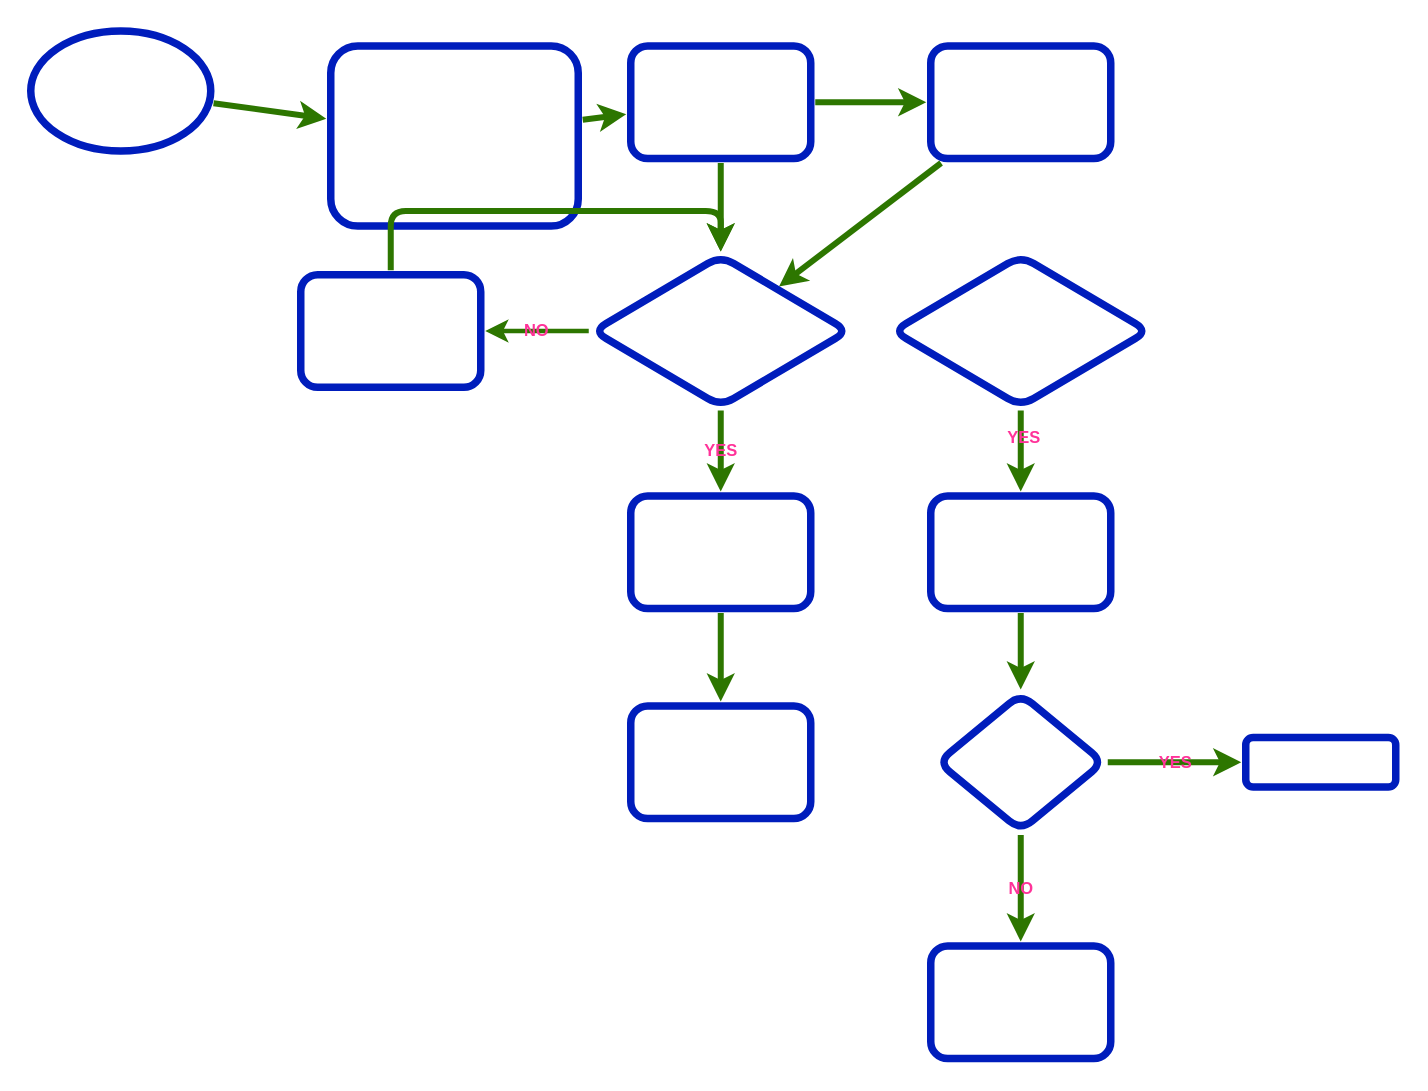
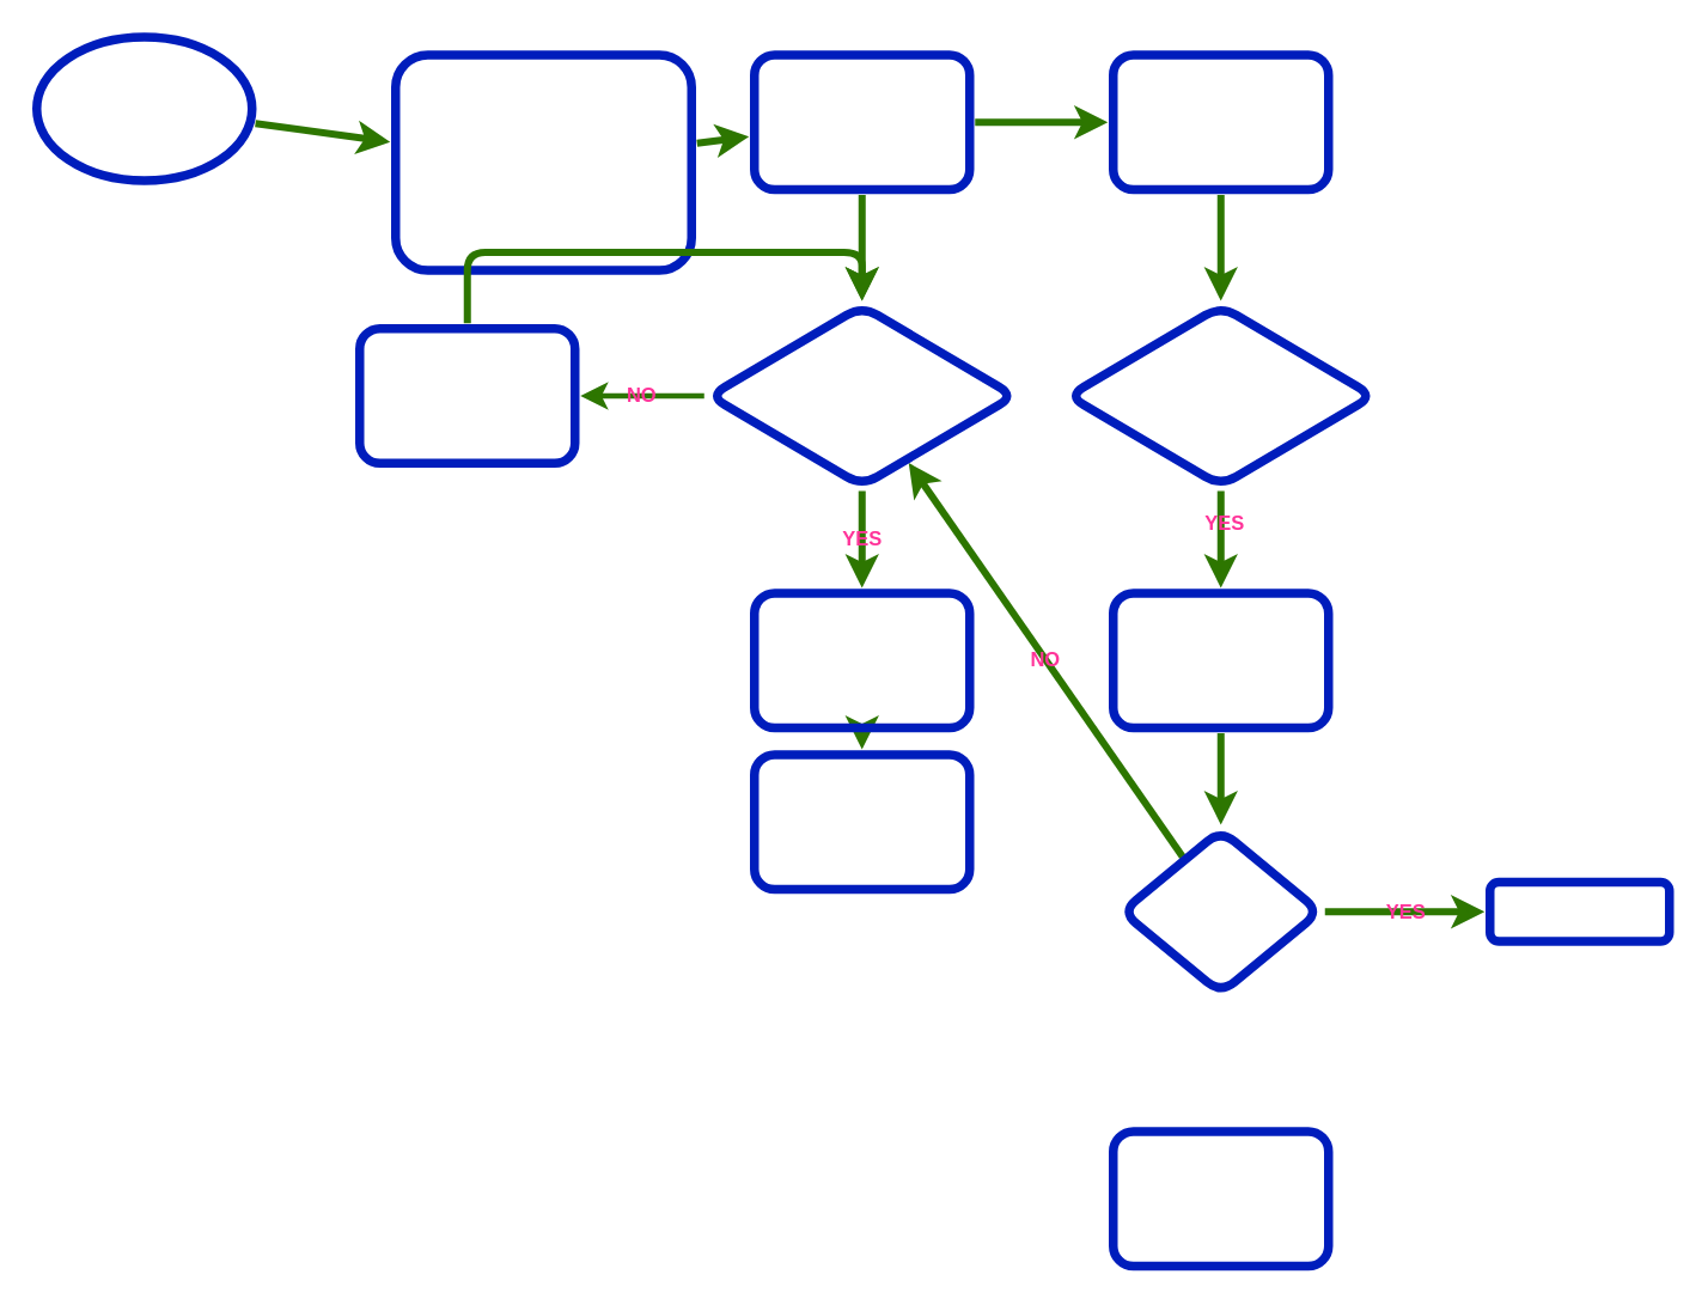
- <mxCell id="9" value="" style="edgeStyle=none;html=1;fillColor=#60a917;strokeColor=#2D7600;strokeWidth=4;fontStyle=1;" edge="1" parent="1" source="10" target="23"><mxGeometry relative="1" as="geometry" /></mxCell>
+ <mxCell id="9" value="" style="edgeStyle=none;html=1;fillColor=#60a917;strokeColor=#2D7600;strokeWidth=4;fontStyle=1" edge="1" parent="1" source="10" target="13"><mxGeometry relative="1" as="geometry" /></mxCell>
- <mxCell id="26" value="Publis these messages with publisher function" style="rounded=1;whiteSpace=wrap;html=1;fillColor=none;fontColor=#ffffff;strokeColor=#001DBC;gradientColor=#ffffff;strokeWidth=5;perimeterSpacing=3;fontStyle=1" vertex="1" parent="1"><mxGeometry x="420" y="470" width="120" height="75" as="geometry" /></mxCell>
+ <mxCell id="26" value="Publis these messages with publisher function" style="rounded=1;whiteSpace=wrap;html=1;fillColor=none;fontColor=#ffffff;strokeColor=#001DBC;gradientColor=#ffffff;strokeWidth=5;perimeterSpacing=3;fontStyle=1" vertex="1" parent="1"><mxGeometry x="420" y="420" width="120" height="75" as="geometry" /></mxCell>
- <mxCell id="16" value="NO" style="edgeStyle=none;html=1;fillColor=#60a917;strokeColor=#2D7600;strokeWidth=4;fontStyle=1;fontColor=#FF3399;labelBackgroundColor=none;" edge="1" parent="1" source="18" target="19"><mxGeometry relative="1" as="geometry" /></mxCell>
+ <mxCell id="16" value="NO" style="edgeStyle=none;html=1;fillColor=#60a917;strokeColor=#2D7600;strokeWidth=4;fontStyle=1;fontColor=#FF3399;labelBackgroundColor=none;" edge="1" parent="1" source="18" target="23"><mxGeometry relative="1" as="geometry" /></mxCell>
